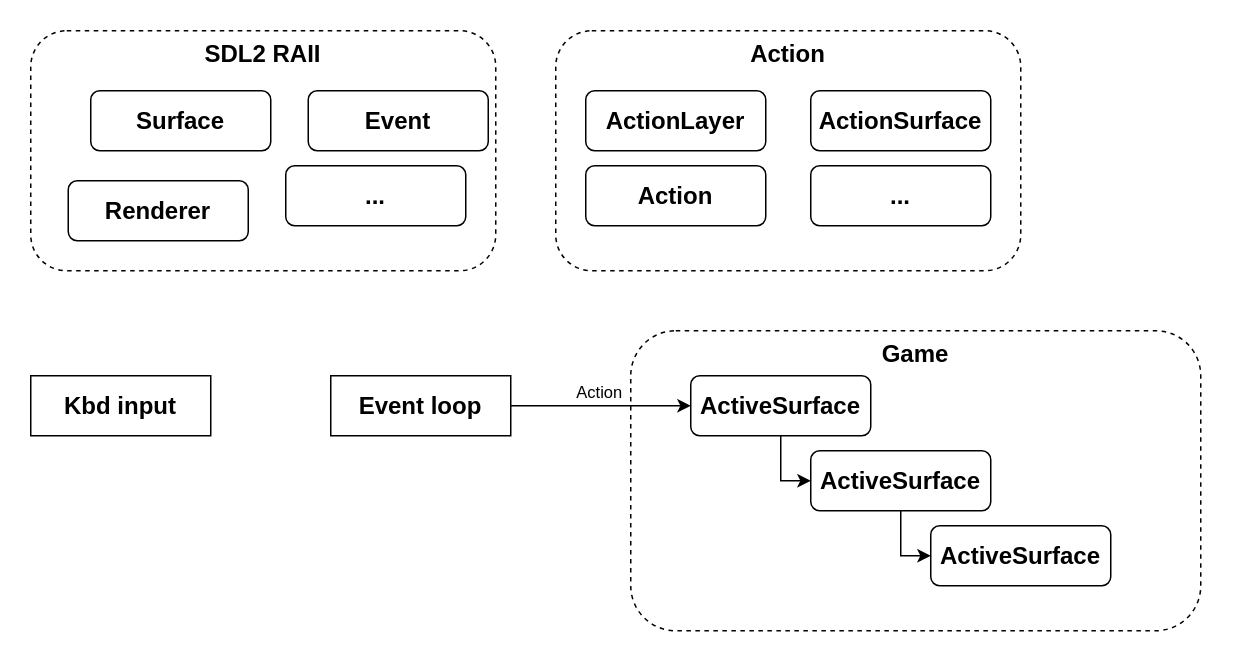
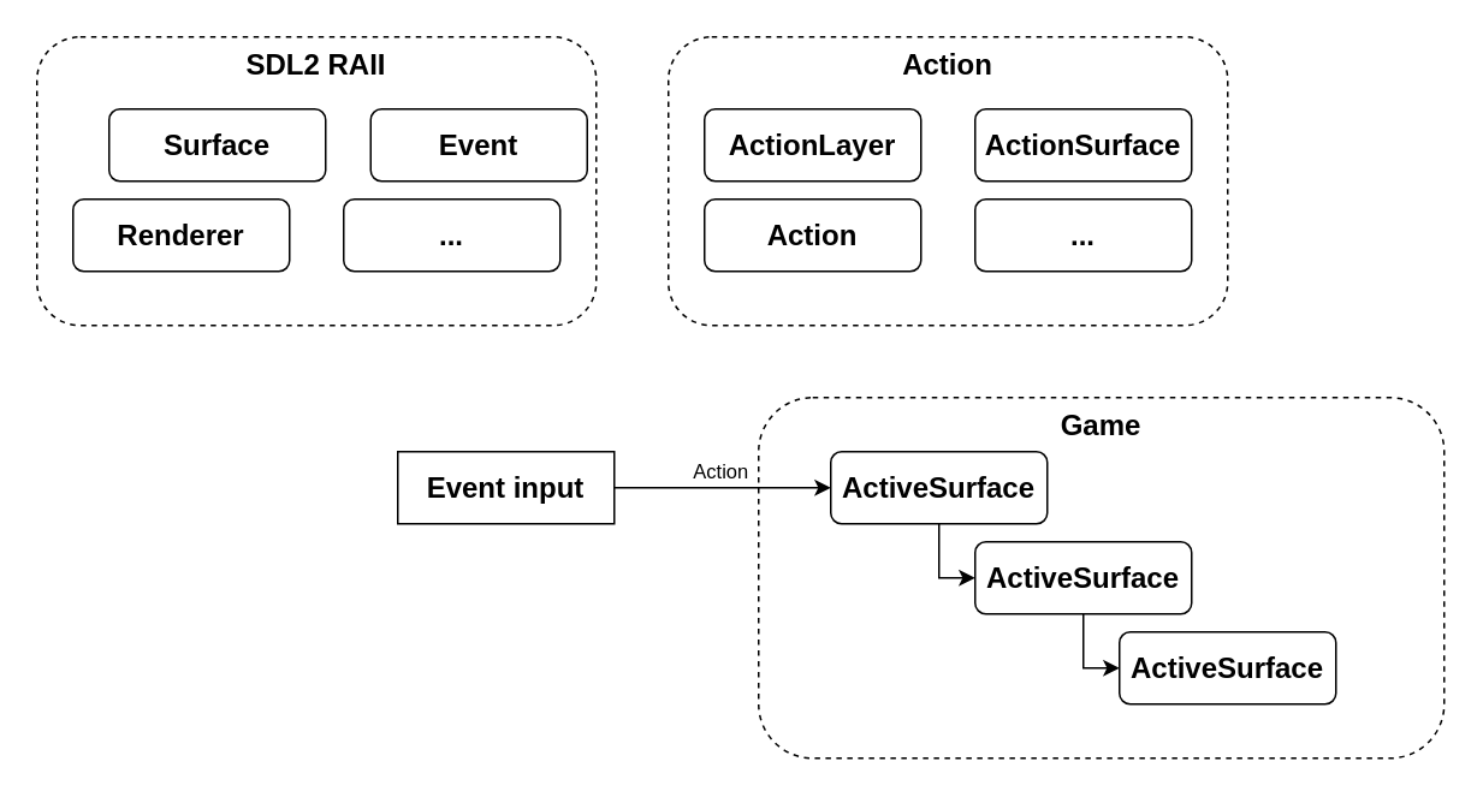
- <mxCell id="10" value="Renderer" style="rounded=1;whiteSpace=wrap;html=1;fillColor=none;fontSize=16;fontStyle=1" vertex="1" parent="1"><mxGeometry x="45" y="120" width="120" height="40" as="geometry" /></mxCell>
+ <mxCell id="10" value="Renderer" style="rounded=1;whiteSpace=wrap;html=1;fillColor=none;fontSize=16;fontStyle=1" vertex="1" parent="1"><mxGeometry x="40" y="110" width="120" height="40" as="geometry" /></mxCell>
- <mxCell id="14" value="Kbd input" style="rounded=0;whiteSpace=wrap;html=1;fillColor=none;fontSize=16;fontStyle=1" vertex="1" parent="1"><mxGeometry x="20" y="250" width="120" height="40" as="geometry" /></mxCell>
- <mxCell id="17" value="Event loop" style="rounded=0;whiteSpace=wrap;html=1;fillColor=none;fontSize=16;fontStyle=1" vertex="1" parent="1"><mxGeometry x="220" y="250" width="120" height="40" as="geometry" /></mxCell>
+ <mxCell id="17" value="Event input" style="rounded=0;whiteSpace=wrap;html=1;fillColor=none;fontSize=16;fontStyle=1" vertex="1" parent="1"><mxGeometry x="220" y="250" width="120" height="40" as="geometry" /></mxCell>
